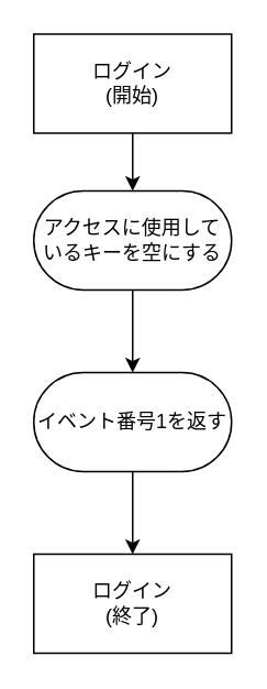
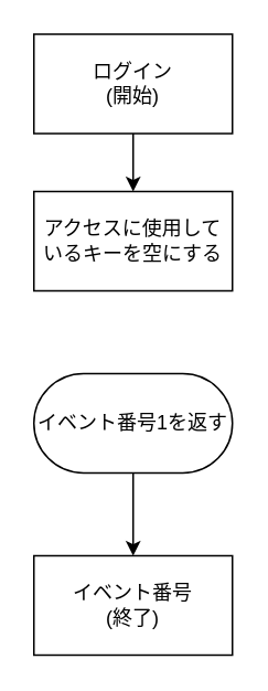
- <mxCell id="6" value="アクセスに使用しているキーを空にする" style="rounded=1;whiteSpace=wrap;html=1;arcSize=50;" vertex="1" parent="1"><mxGeometry x="20" y="115" width="120" height="60" as="geometry" /></mxCell>
+ <mxCell id="6" value="アクセスに使用しているキーを空にする" style="whiteSpace=wrap;html=1;arcSize=50;rounded=0;" vertex="1" parent="1"><mxGeometry x="20" y="115" width="120" height="60" as="geometry" /></mxCell>
- <mxCell id="5" style="edgeStyle=orthogonalEdgeStyle;rounded=0;orthogonalLoop=1;jettySize=auto;html=1;exitX=0.5;exitY=1;exitDx=0;exitDy=0;entryX=0.5;entryY=0;entryDx=0;entryDy=0;" edge="1" parent="1" source="6" target="8"><mxGeometry relative="1" as="geometry" /></mxCell>
- <mxCell id="4" value="ログイン&lt;br&gt;(終了)" style="rounded=0;whiteSpace=wrap;html=1;" vertex="1" parent="1"><mxGeometry x="20" y="335" width="120" height="60" as="geometry" /></mxCell>
+ <mxCell id="4" value="イベント番号&lt;br&gt;(終了)" style="rounded=0;whiteSpace=wrap;html=1;" vertex="1" parent="1"><mxGeometry x="20" y="335" width="120" height="60" as="geometry" /></mxCell>
